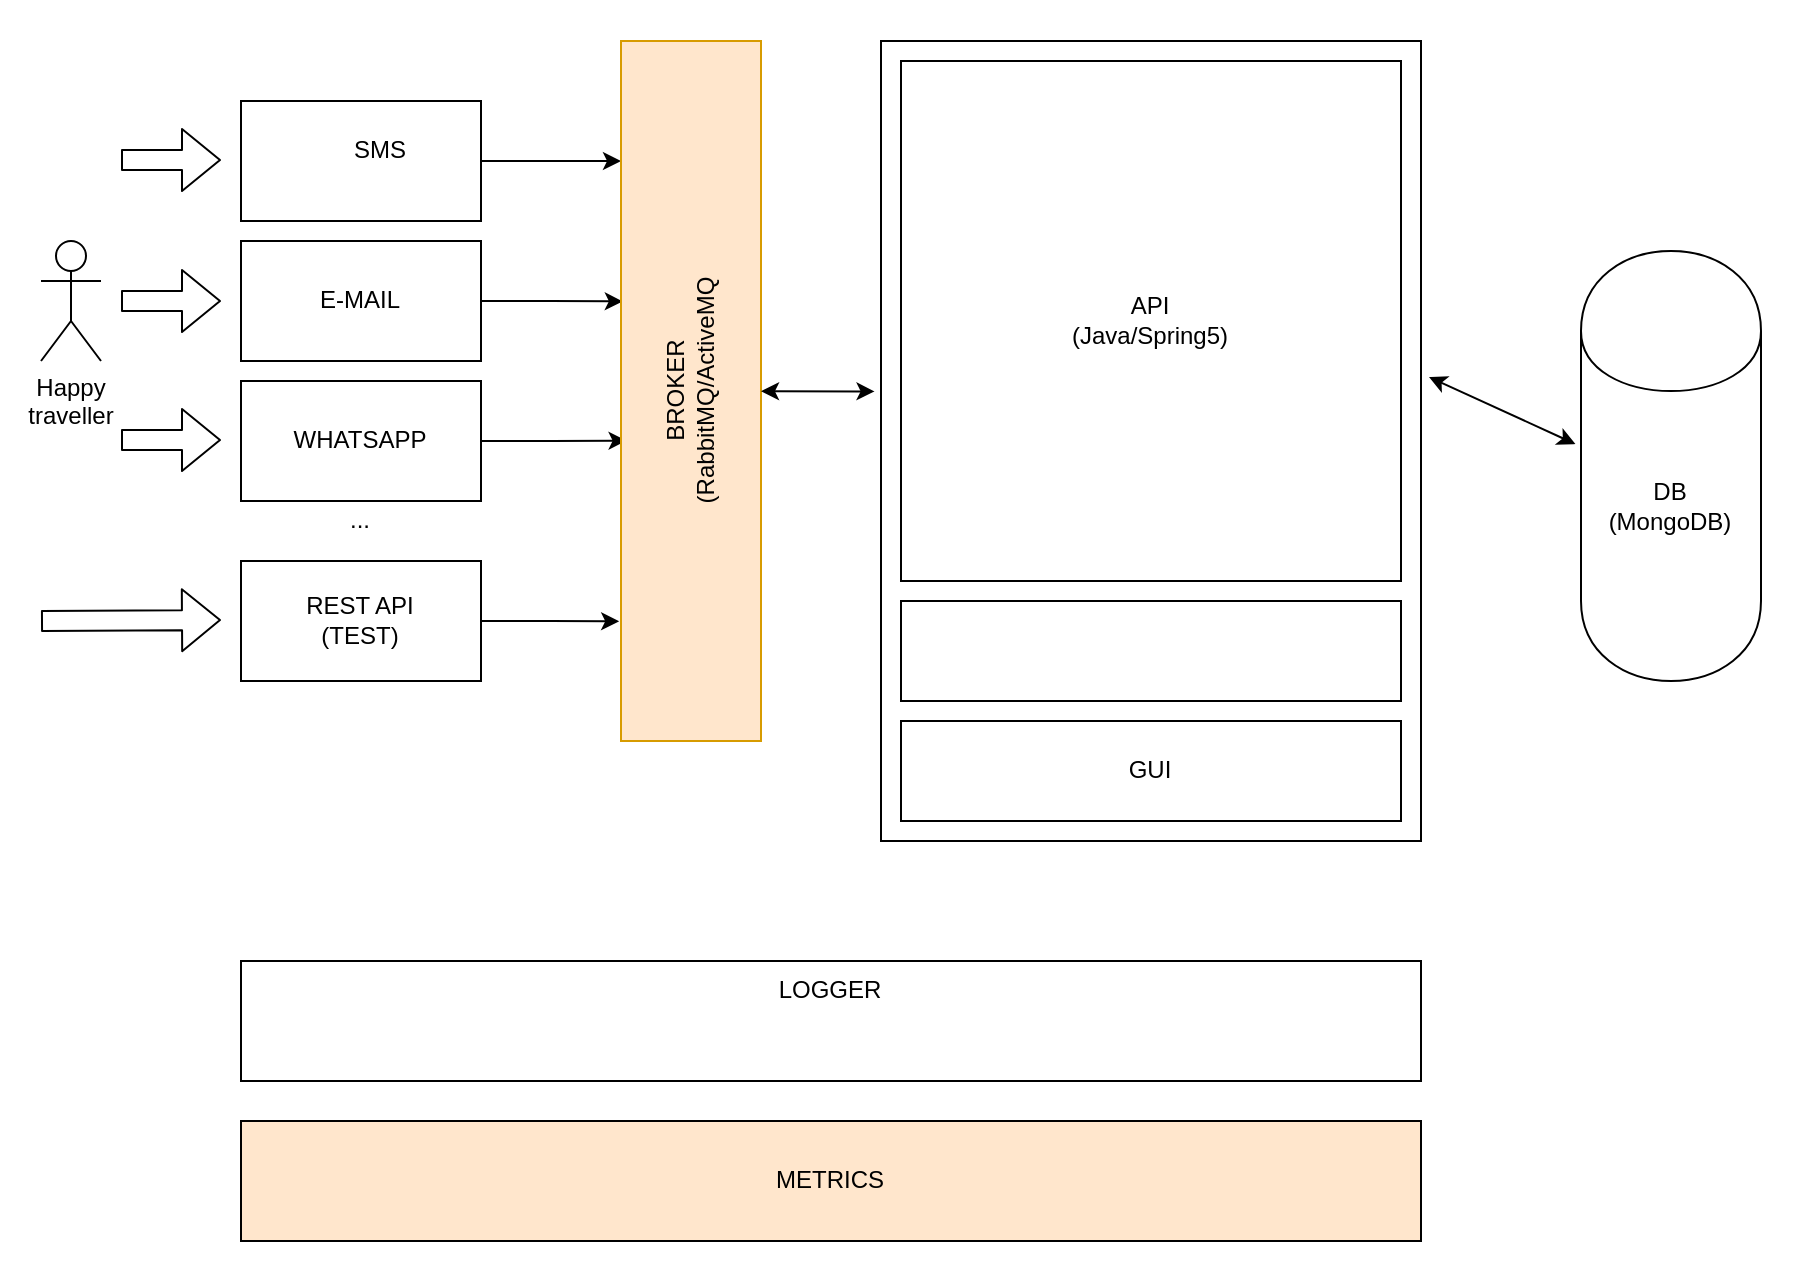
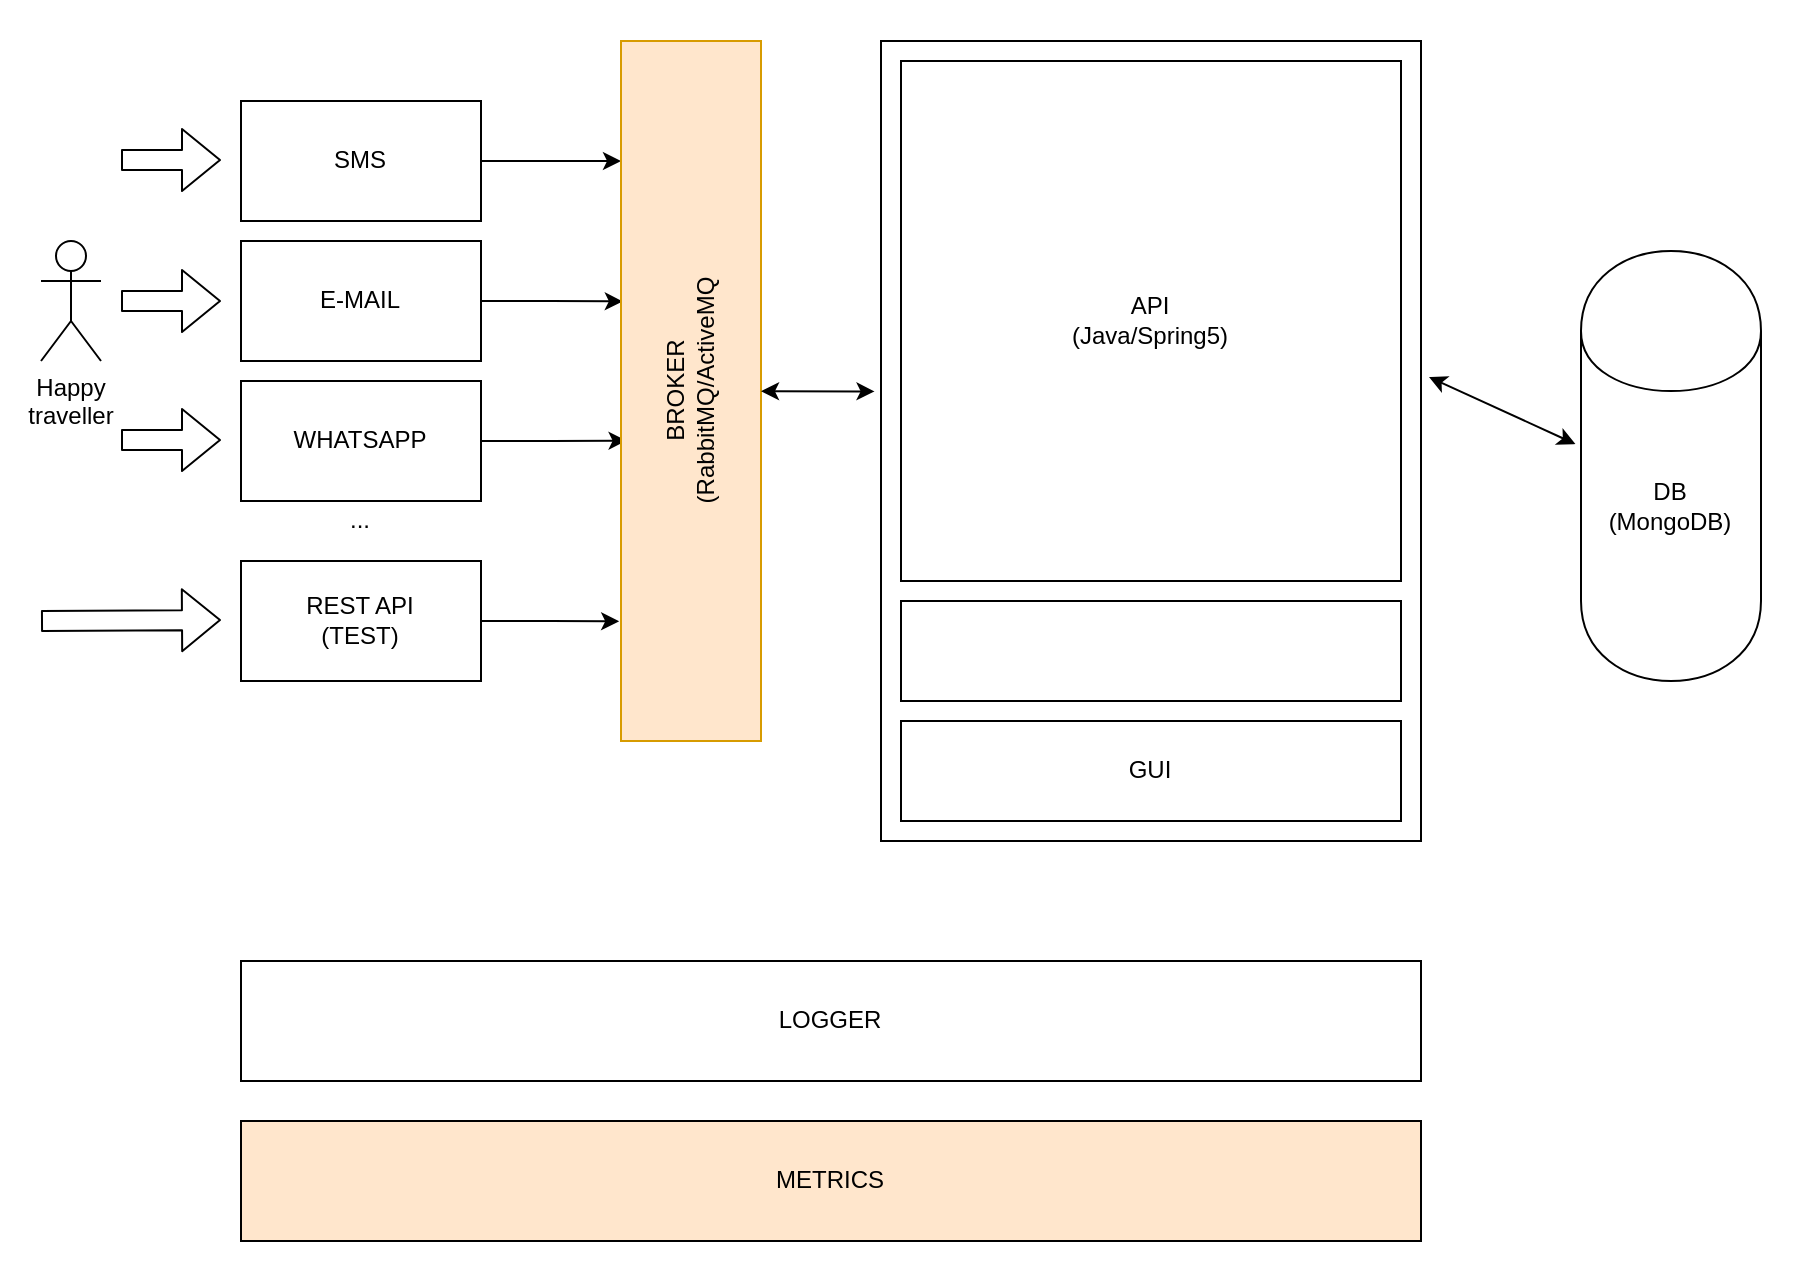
- <mxCell id="13" value="SMS" style="text;html=1;strokeColor=none;fillColor=none;align=center;verticalAlign=middle;whiteSpace=wrap;rounded=0;" parent="1" vertex="1"><mxGeometry x="170" y="65" width="40" height="20" as="geometry" /></mxCell>
+ <mxCell id="13" value="SMS" style="text;html=1;strokeColor=none;fillColor=none;align=center;verticalAlign=middle;whiteSpace=wrap;rounded=0;" parent="1" vertex="1"><mxGeometry x="160" y="70" width="40" height="20" as="geometry" /></mxCell>
- <mxCell id="32" value="LOGGER" style="text;html=1;strokeColor=none;fillColor=none;align=center;verticalAlign=middle;whiteSpace=wrap;rounded=0;" parent="1" vertex="1"><mxGeometry x="395" y="485" width="40" height="20" as="geometry" /></mxCell>
+ <mxCell id="32" value="LOGGER" style="text;html=1;strokeColor=none;fillColor=none;align=center;verticalAlign=middle;whiteSpace=wrap;rounded=0;" parent="1" vertex="1"><mxGeometry x="395" y="500" width="40" height="20" as="geometry" /></mxCell>
